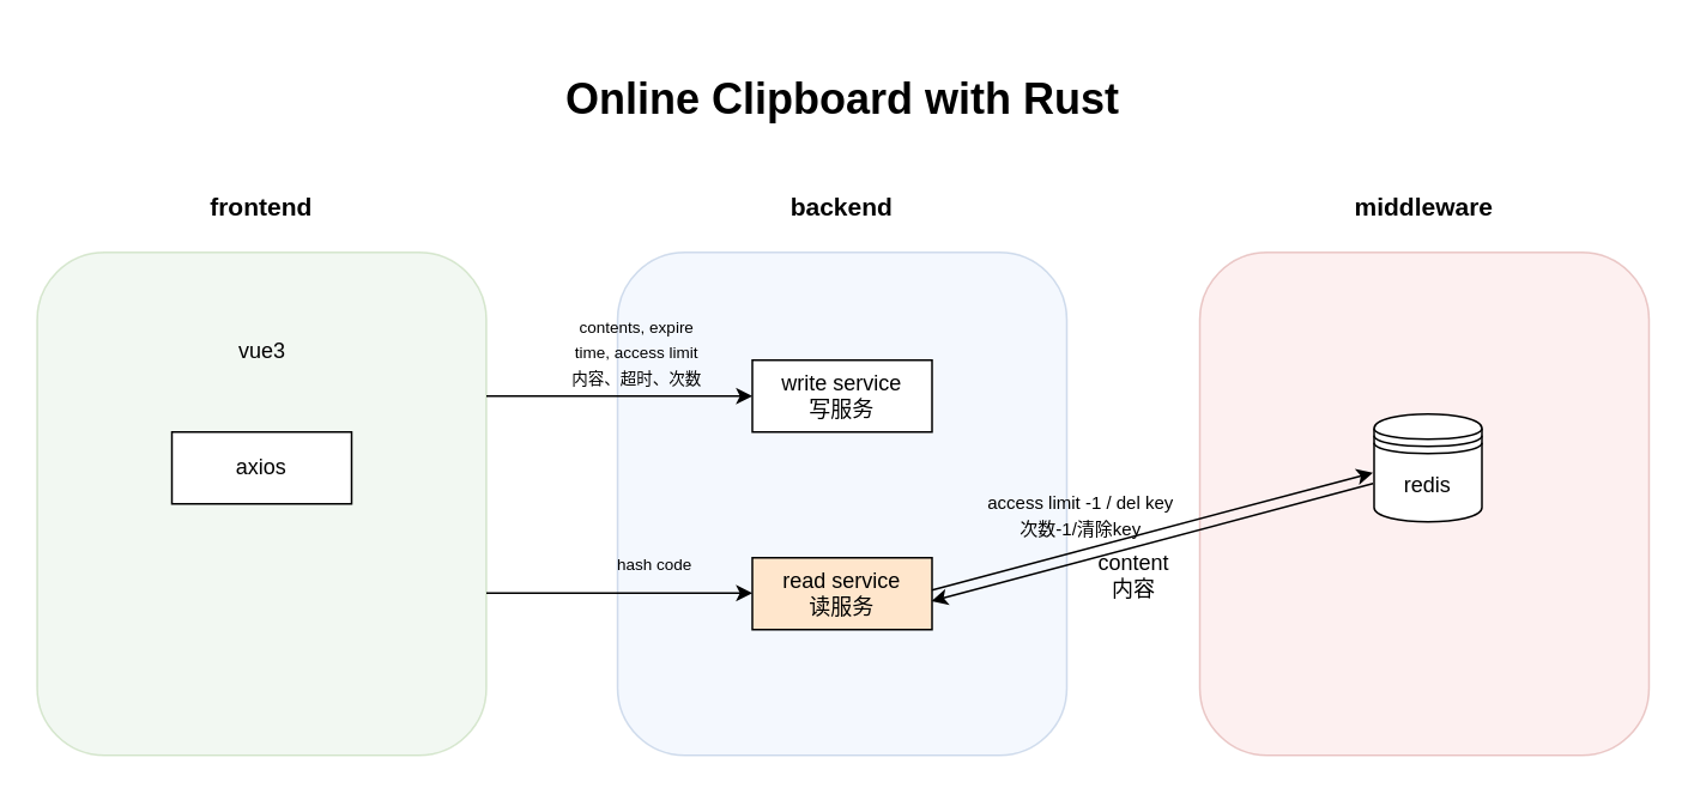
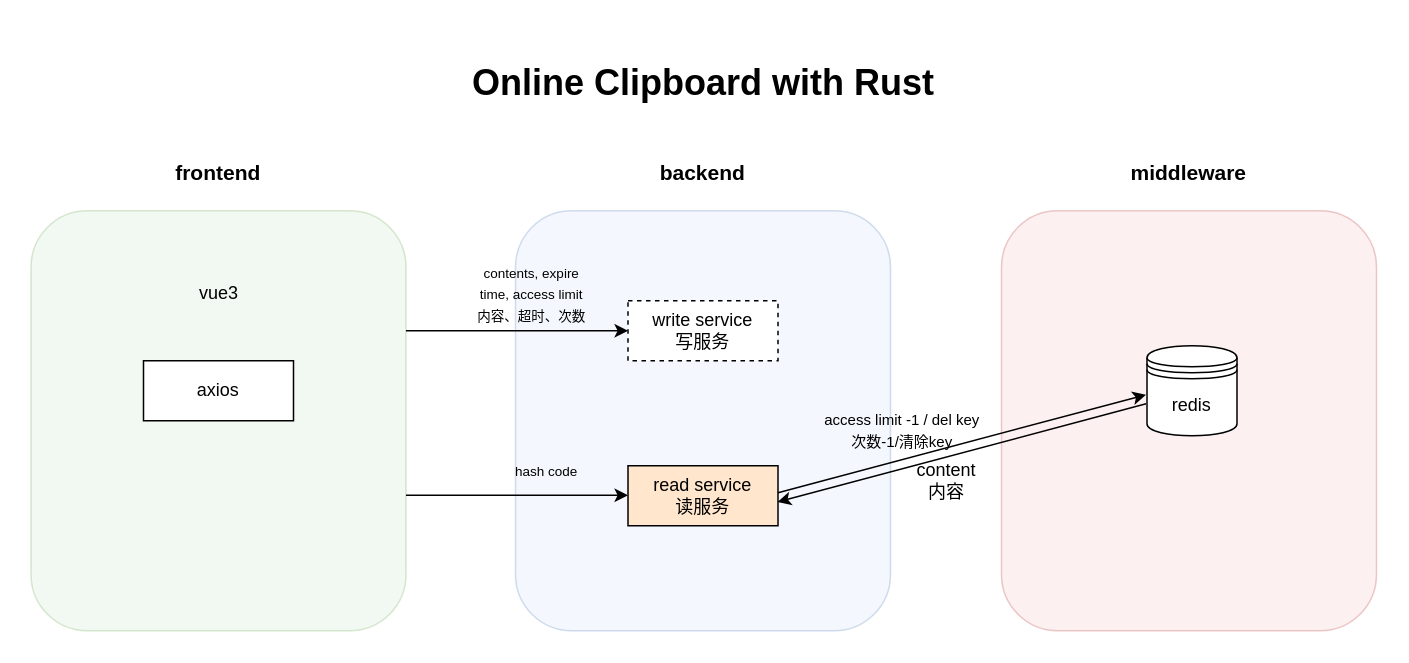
- <mxCell id="9" value="write service&lt;br&gt;写服务" style="rounded=0;whiteSpace=wrap;html=1;" parent="1" vertex="1"><mxGeometry x="418" y="200" width="100" height="40" as="geometry" /></mxCell>
+ <mxCell id="9" value="write service&lt;br&gt;写服务" style="rounded=0;whiteSpace=wrap;html=1;dashed=1;" parent="1" vertex="1"><mxGeometry x="418" y="200" width="100" height="40" as="geometry" /></mxCell>
